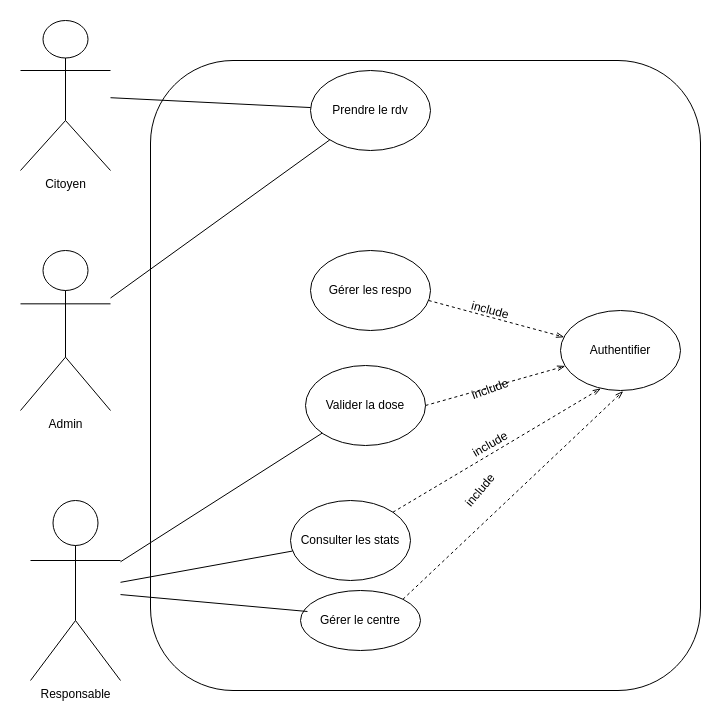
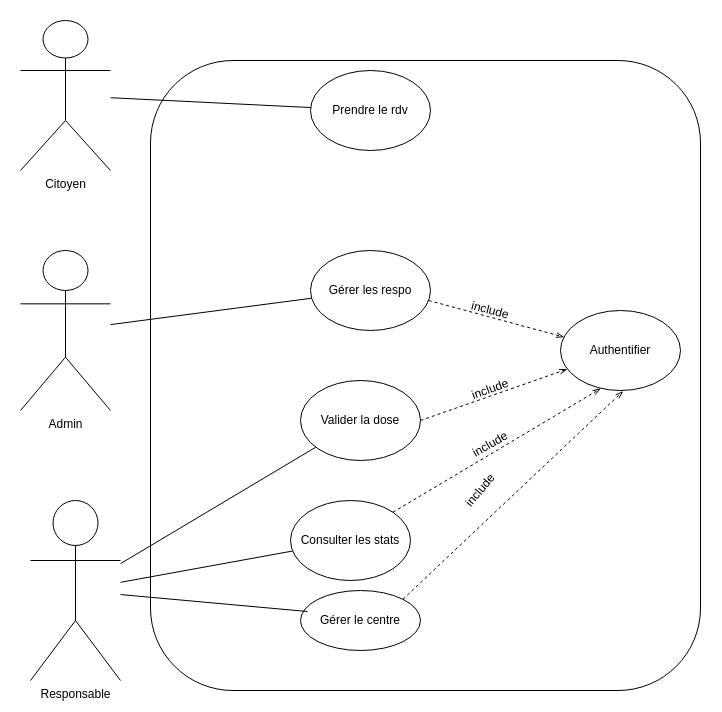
- <mxCell id="16" value="" style="endArrow=none;html=1;" edge="1" parent="1" source="2" target="6"><mxGeometry width="50" height="50" relative="1" as="geometry"><mxPoint x="210" y="510" as="sourcePoint" /><mxPoint x="290" y="470" as="targetPoint" /></mxGeometry></mxCell>
+ <mxCell id="16" value="" style="endArrow=none;html=1;" edge="1" parent="1" source="2" target="9"><mxGeometry width="50" height="50" relative="1" as="geometry"><mxPoint x="210" y="510" as="sourcePoint" /><mxPoint x="290" y="470" as="targetPoint" /></mxGeometry></mxCell>
- <mxCell id="7" value="Valider la dose" style="ellipse;whiteSpace=wrap;html=1;movable=1;resizable=1;rotatable=1;deletable=1;editable=1;connectable=1;" vertex="1" parent="1"><mxGeometry x="305" y="365" width="120" height="80" as="geometry" /></mxCell>
+ <mxCell id="7" value="Valider la dose" style="ellipse;whiteSpace=wrap;html=1;movable=1;resizable=1;rotatable=1;deletable=1;editable=1;connectable=1;" vertex="1" parent="1"><mxGeometry x="300" y="380" width="120" height="80" as="geometry" /></mxCell>
